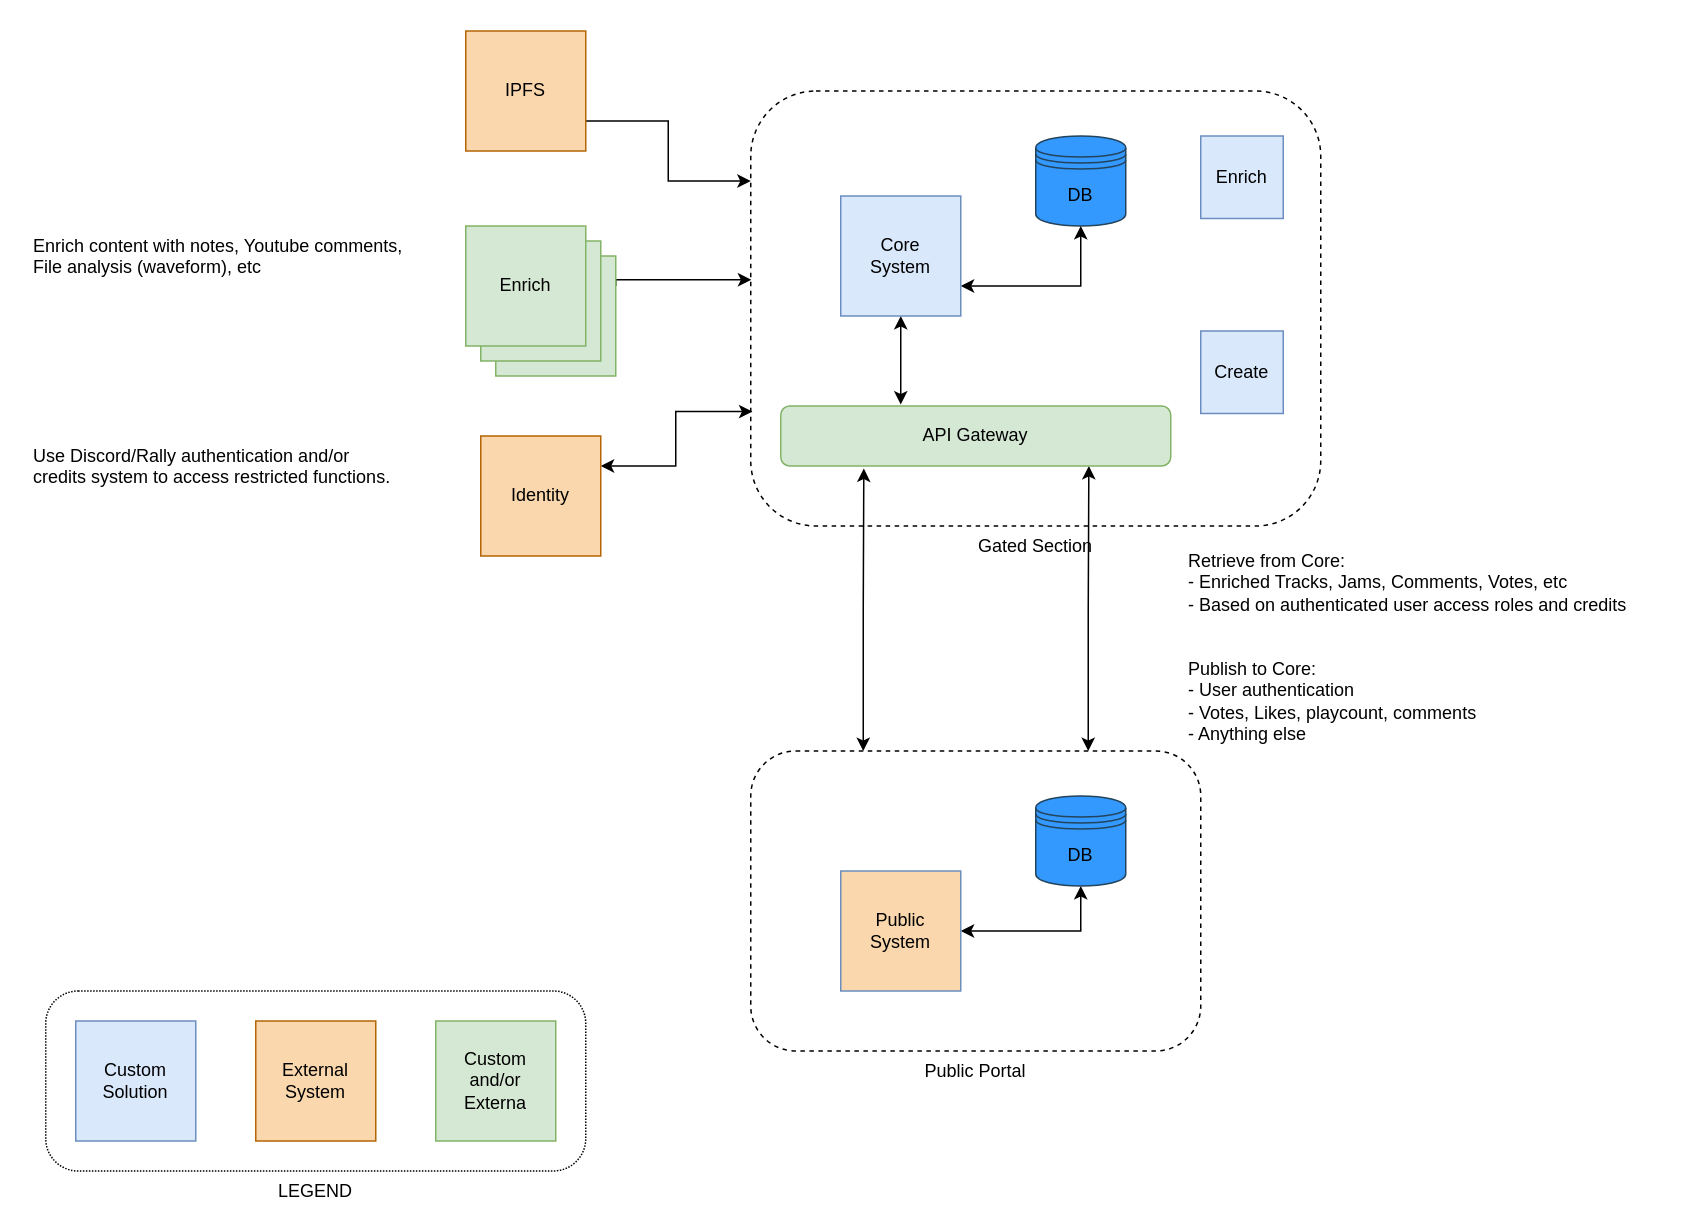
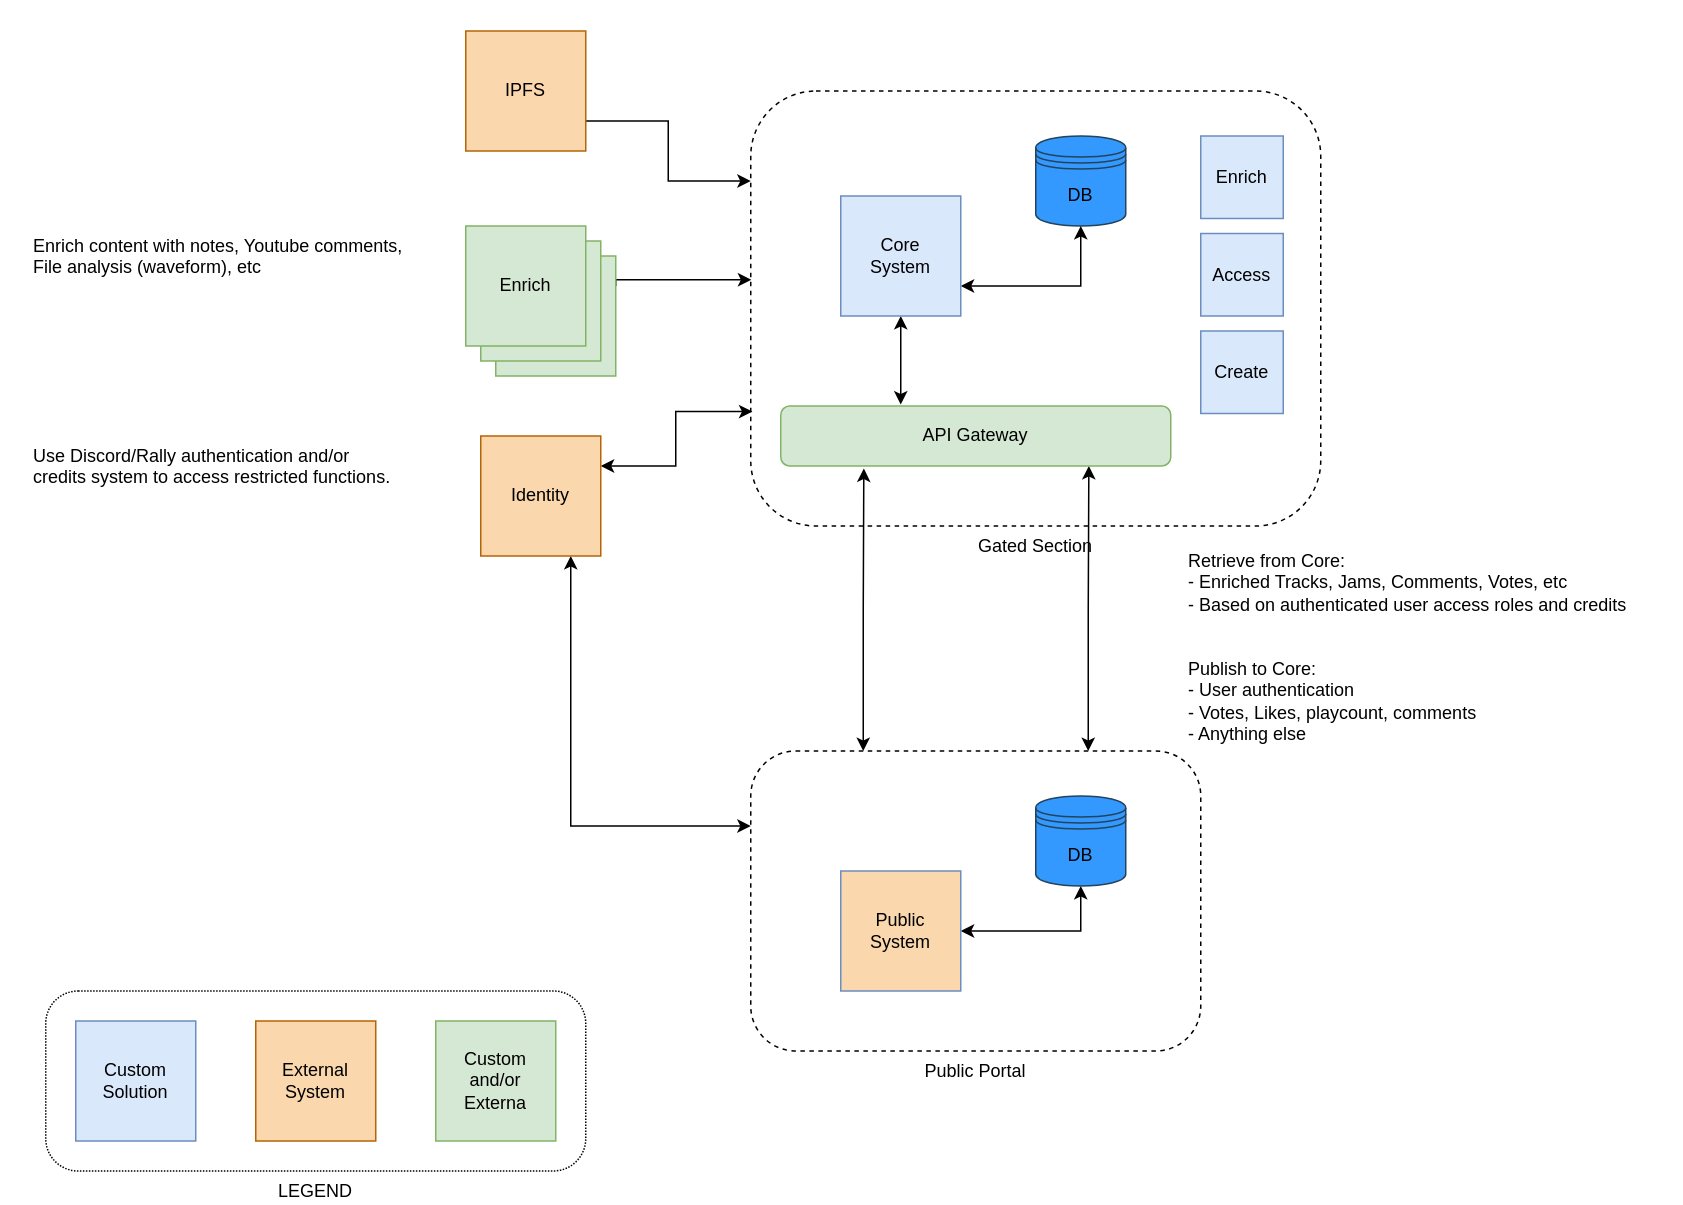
+ <mxCell id="23" value="Access" style="whiteSpace=wrap;html=1;aspect=fixed;fillColor=#dae8fc;strokeColor=#6c8ebf;" parent="1" vertex="1"><mxGeometry x="800" y="155" width="55" height="55" as="geometry" /></mxCell>
+ <mxCell id="14" style="edgeStyle=orthogonalEdgeStyle;rounded=0;orthogonalLoop=1;jettySize=auto;html=1;exitX=0.75;exitY=1;exitDx=0;exitDy=0;entryX=0;entryY=0.25;entryDx=0;entryDy=0;startArrow=classic;startFill=1;" parent="1" source="15" target="5" edge="1"><mxGeometry relative="1" as="geometry" /></mxCell>
